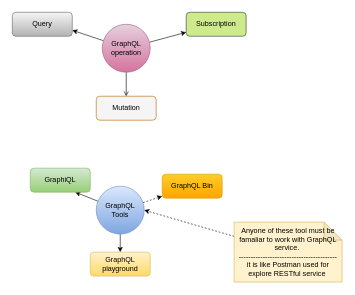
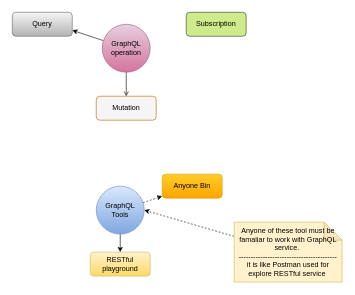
- <mxCell id="4" style="edgeStyle=none;rounded=0;orthogonalLoop=1;jettySize=auto;html=1;" parent="1" source="5" target="8" edge="1"><mxGeometry relative="1" as="geometry" /></mxCell>
- <mxCell id="13" value="GraphiQL" style="rounded=1;whiteSpace=wrap;html=1;gradientColor=#97d077;fillColor=#d5e8d4;strokeColor=#82b366;" parent="1" vertex="1"><mxGeometry x="50" y="280" width="100" height="40" as="geometry" /></mxCell>
- <mxCell id="15" value="GraphQL Bin" style="rounded=1;whiteSpace=wrap;html=1;gradientColor=#ffa500;fillColor=#ffcd28;strokeColor=#d79b00;" parent="1" vertex="1"><mxGeometry x="270" y="290" width="100" height="40" as="geometry" /></mxCell>
+ <mxCell id="15" value="Anyone Bin" style="rounded=1;whiteSpace=wrap;html=1;gradientColor=#ffa500;fillColor=#ffcd28;strokeColor=#d79b00;" parent="1" vertex="1"><mxGeometry x="270" y="290" width="100" height="40" as="geometry" /></mxCell>
- <mxCell id="9" style="edgeStyle=none;rounded=0;orthogonalLoop=1;jettySize=auto;html=1;entryX=0.75;entryY=1;entryDx=0;entryDy=0;" parent="1" source="12" target="13" edge="1"><mxGeometry relative="1" as="geometry" /></mxCell>
- <mxCell id="14" value="GraphQL&lt;br&gt;playground" style="rounded=1;whiteSpace=wrap;html=1;gradientColor=#ffd966;fillColor=#fff2cc;strokeColor=#d6b656;" parent="1" vertex="1"><mxGeometry x="150" y="420" width="100" height="40" as="geometry" /></mxCell>
+ <mxCell id="14" value="RESTful&lt;br&gt;playground" style="rounded=1;whiteSpace=wrap;html=1;gradientColor=#ffd966;fillColor=#fff2cc;strokeColor=#d6b656;" parent="1" vertex="1"><mxGeometry x="150" y="420" width="100" height="40" as="geometry" /></mxCell>
